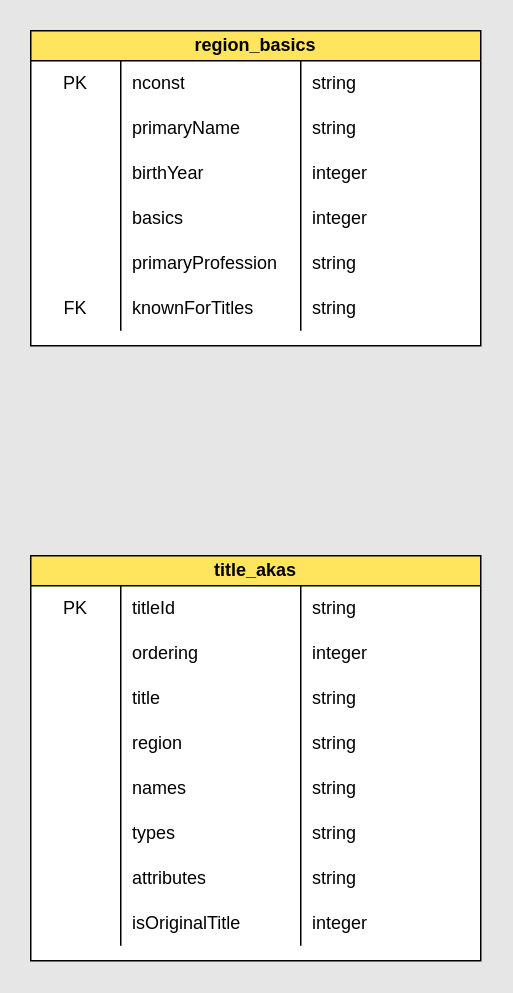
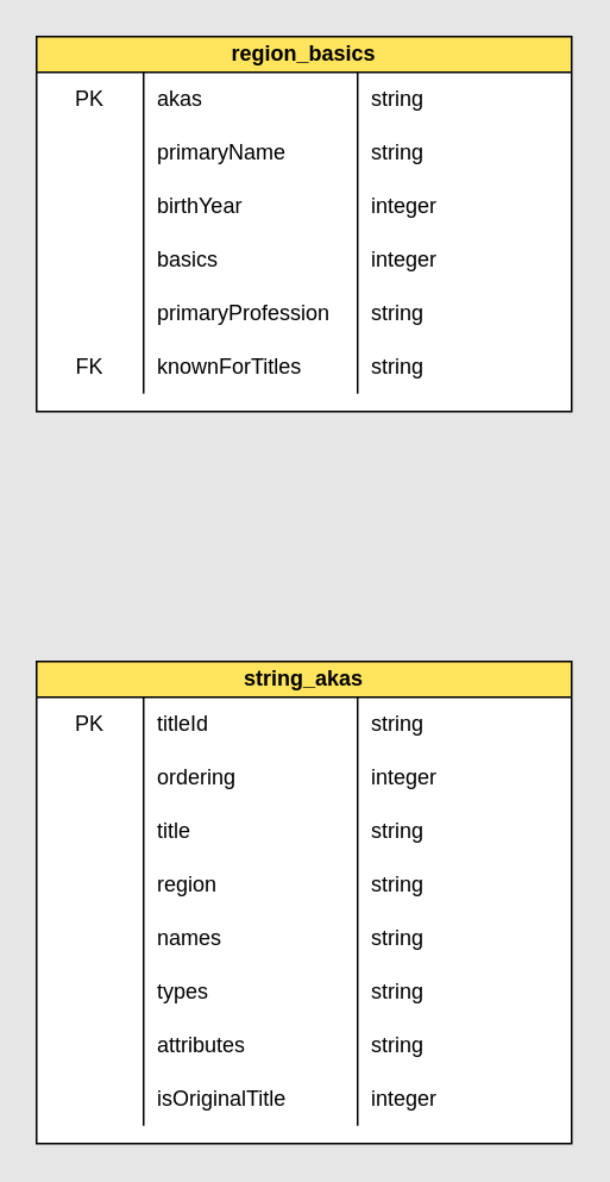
- <mxCell id="5" value="nconst" style="shape=partialRectangle;connectable=0;fillColor=none;top=0;left=0;bottom=0;right=0;align=left;spacingLeft=6;fontStyle=0;overflow=hidden;html=1;whiteSpace=wrap;strokeColor=#FF6392;fontColor=#000000;" vertex="1" parent="3"><mxGeometry x="60" width="120" height="30" as="geometry"><mxRectangle width="120" height="30" as="alternateBounds" /></mxGeometry></mxCell>
+ <mxCell id="5" value="akas" style="shape=partialRectangle;connectable=0;fillColor=none;top=0;left=0;bottom=0;right=0;align=left;spacingLeft=6;fontStyle=0;overflow=hidden;html=1;whiteSpace=wrap;strokeColor=#FF6392;fontColor=#000000;" vertex="1" parent="3"><mxGeometry x="60" width="120" height="30" as="geometry"><mxRectangle width="120" height="30" as="alternateBounds" /></mxGeometry></mxCell>
- <mxCell id="27" value="title_akas" style="shape=table;startSize=20;container=1;collapsible=1;childLayout=tableLayout;fixedRows=1;rowLines=0;fontStyle=1;align=center;resizeLast=1;html=1;whiteSpace=wrap;strokeColor=#000000;fontColor=#000000;fillColor=#FFE45E;swimlaneFillColor=default;" vertex="1" parent="1"><mxGeometry x="20" y="370" width="300" height="270" as="geometry" /></mxCell>
+ <mxCell id="27" value="string_akas" style="shape=table;startSize=20;container=1;collapsible=1;childLayout=tableLayout;fixedRows=1;rowLines=0;fontStyle=1;align=center;resizeLast=1;html=1;whiteSpace=wrap;strokeColor=#000000;fontColor=#000000;fillColor=#FFE45E;swimlaneFillColor=default;" vertex="1" parent="1"><mxGeometry x="20" y="370" width="300" height="270" as="geometry" /></mxCell>
